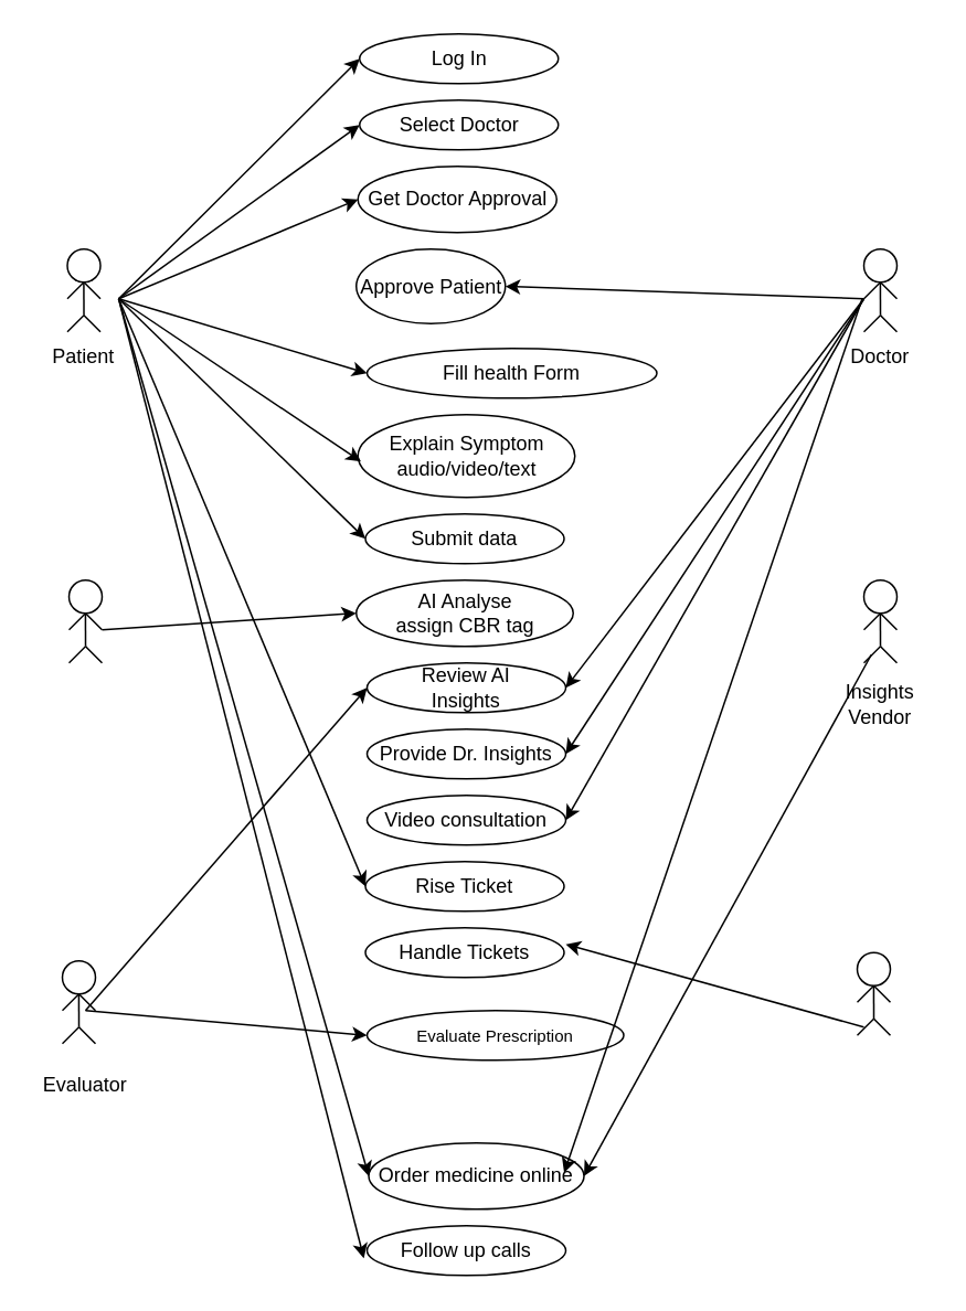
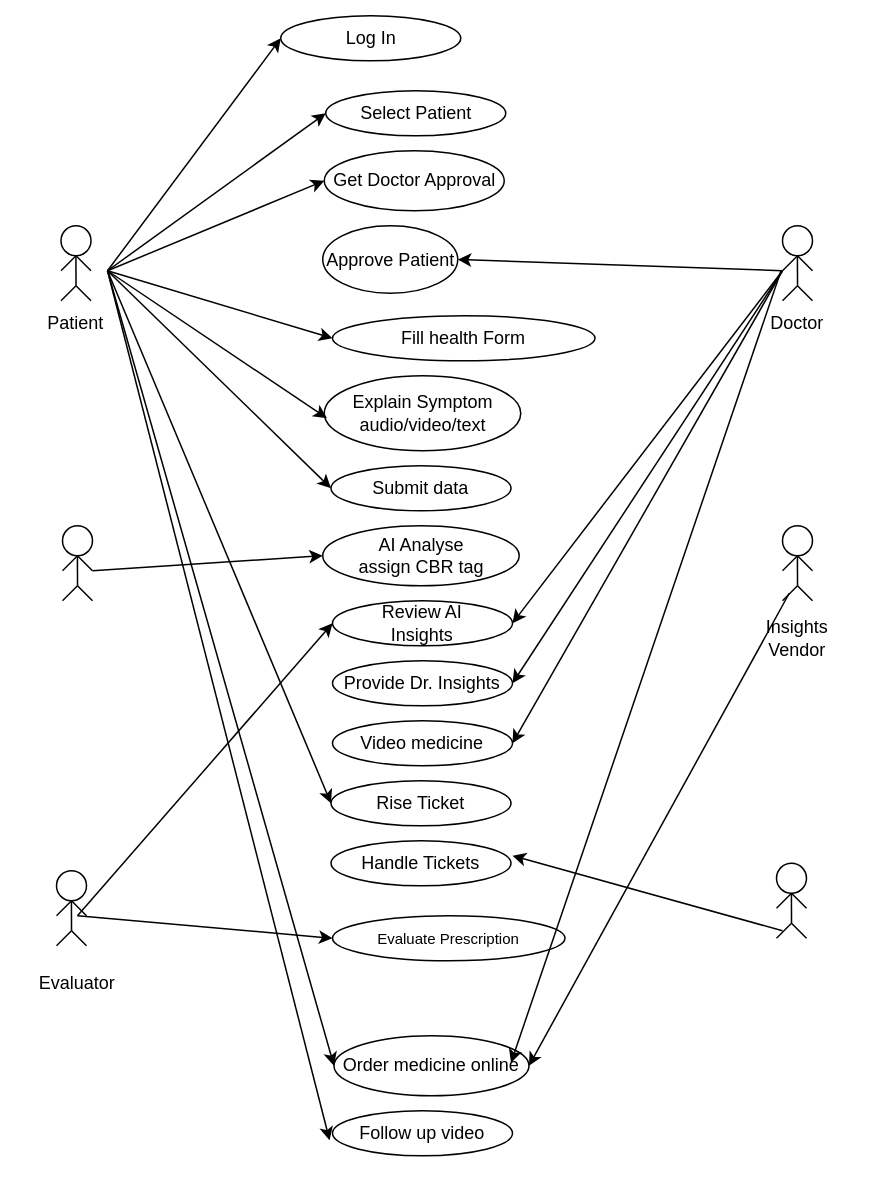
- <mxCell id="54" value="Log In" style="ellipse;whiteSpace=wrap;html=1;" vertex="1" parent="1"><mxGeometry x="216.5" y="20" width="120" height="30" as="geometry" /></mxCell>
+ <mxCell id="54" value="Log In" style="ellipse;whiteSpace=wrap;html=1;" vertex="1" parent="1"><mxGeometry x="186.5" y="10" width="120" height="30" as="geometry" /></mxCell>
- <mxCell id="55" value="Select Doctor" style="ellipse;whiteSpace=wrap;html=1;" vertex="1" parent="1"><mxGeometry x="216.5" y="60" width="120" height="30" as="geometry" /></mxCell>
+ <mxCell id="55" value="Select Patient" style="ellipse;whiteSpace=wrap;html=1;" vertex="1" parent="1"><mxGeometry x="216.5" y="60" width="120" height="30" as="geometry" /></mxCell>
- <mxCell id="63" value="Video consultation" style="ellipse;whiteSpace=wrap;html=1;" vertex="1" parent="1"><mxGeometry x="221" y="480" width="120" height="30" as="geometry" /></mxCell>
+ <mxCell id="63" value="Video medicine" style="ellipse;whiteSpace=wrap;html=1;" vertex="1" parent="1"><mxGeometry x="221" y="480" width="120" height="30" as="geometry" /></mxCell>
- <mxCell id="67" value="Follow up calls" style="ellipse;whiteSpace=wrap;html=1;" vertex="1" parent="1"><mxGeometry x="221" y="740" width="120" height="30" as="geometry" /></mxCell>
+ <mxCell id="67" value="Follow up video" style="ellipse;whiteSpace=wrap;html=1;" vertex="1" parent="1"><mxGeometry x="221" y="740" width="120" height="30" as="geometry" /></mxCell>
